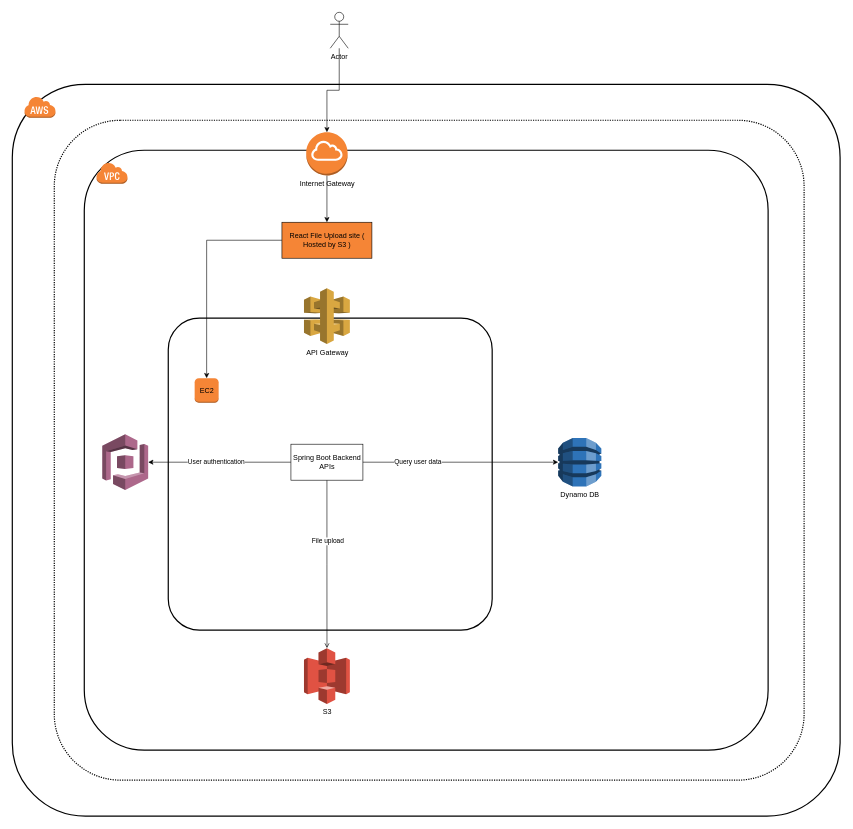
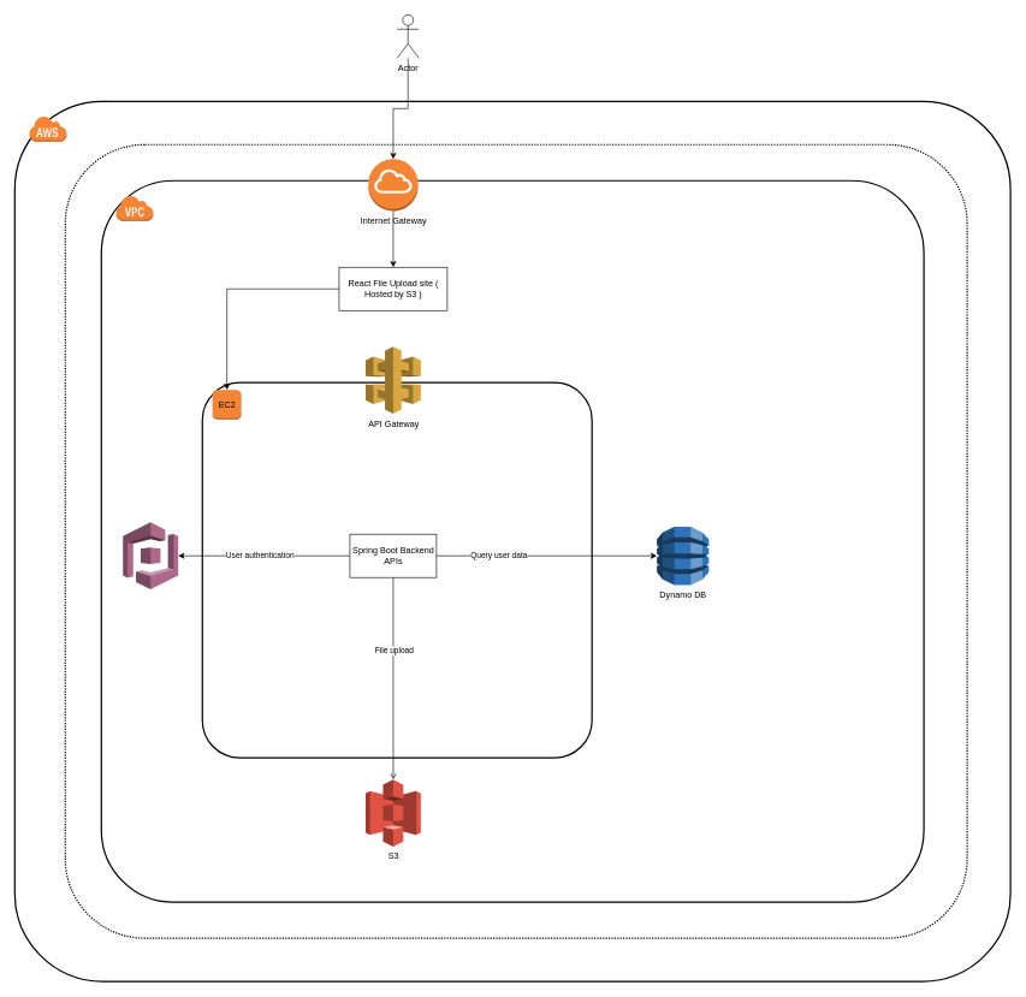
- <mxCell id="16" value="React File Upload site ( Hosted by S3 )" style="rounded=0;whiteSpace=wrap;html=1;fillColor=#f58536;" vertex="1" parent="10"><mxGeometry x="469.5" y="370" width="150" height="60" as="geometry" /></mxCell>
+ <mxCell id="16" value="React File Upload site ( Hosted by S3 )" style="rounded=0;whiteSpace=wrap;html=1;" vertex="1" parent="10"><mxGeometry x="469.5" y="370" width="150" height="60" as="geometry" /></mxCell>
- <mxCell id="9" value="EC2" style="dashed=0;html=1;shape=mxgraph.aws3.instance;fillColor=#F58536;gradientColor=none;dashed=0;" vertex="1" parent="2"><mxGeometry x="324" y="630" width="40" height="41" as="geometry" /></mxCell>
+ <mxCell id="9" value="EC2" style="dashed=0;html=1;shape=mxgraph.aws3.instance;fillColor=#F58536;gradientColor=none;dashed=0;" vertex="1" parent="2"><mxGeometry x="294" y="540" width="40" height="41" as="geometry" /></mxCell>
- <mxCell id="17" value="Dynamo DB&lt;div&gt;&lt;br&gt;&lt;/div&gt;" style="outlineConnect=0;dashed=0;verticalLabelPosition=bottom;verticalAlign=top;align=center;html=1;shape=mxgraph.aws3.dynamo_db;fillColor=#2E73B8;gradientColor=none;" vertex="1" parent="10"><mxGeometry x="930" y="729.5" width="72" height="81" as="geometry" /></mxCell>
+ <mxCell id="17" value="Dynamo DB&lt;div&gt;&lt;br&gt;&lt;/div&gt;" style="outlineConnect=0;dashed=0;verticalLabelPosition=bottom;verticalAlign=top;align=center;html=1;shape=mxgraph.aws3.dynamo_db;fillColor=#2E73B8;gradientColor=none;" vertex="1" parent="10"><mxGeometry x="910" y="729.5" width="72" height="81" as="geometry" /></mxCell>
